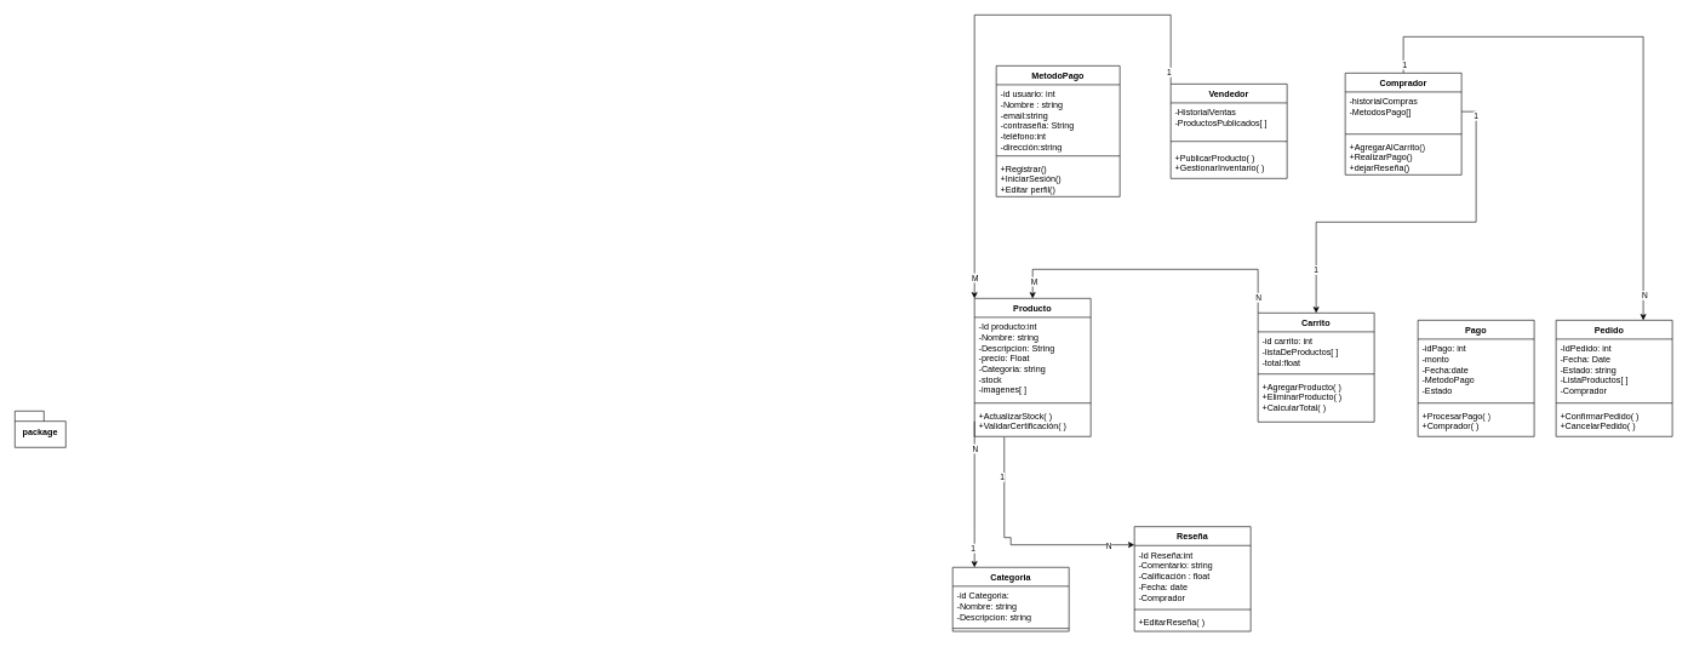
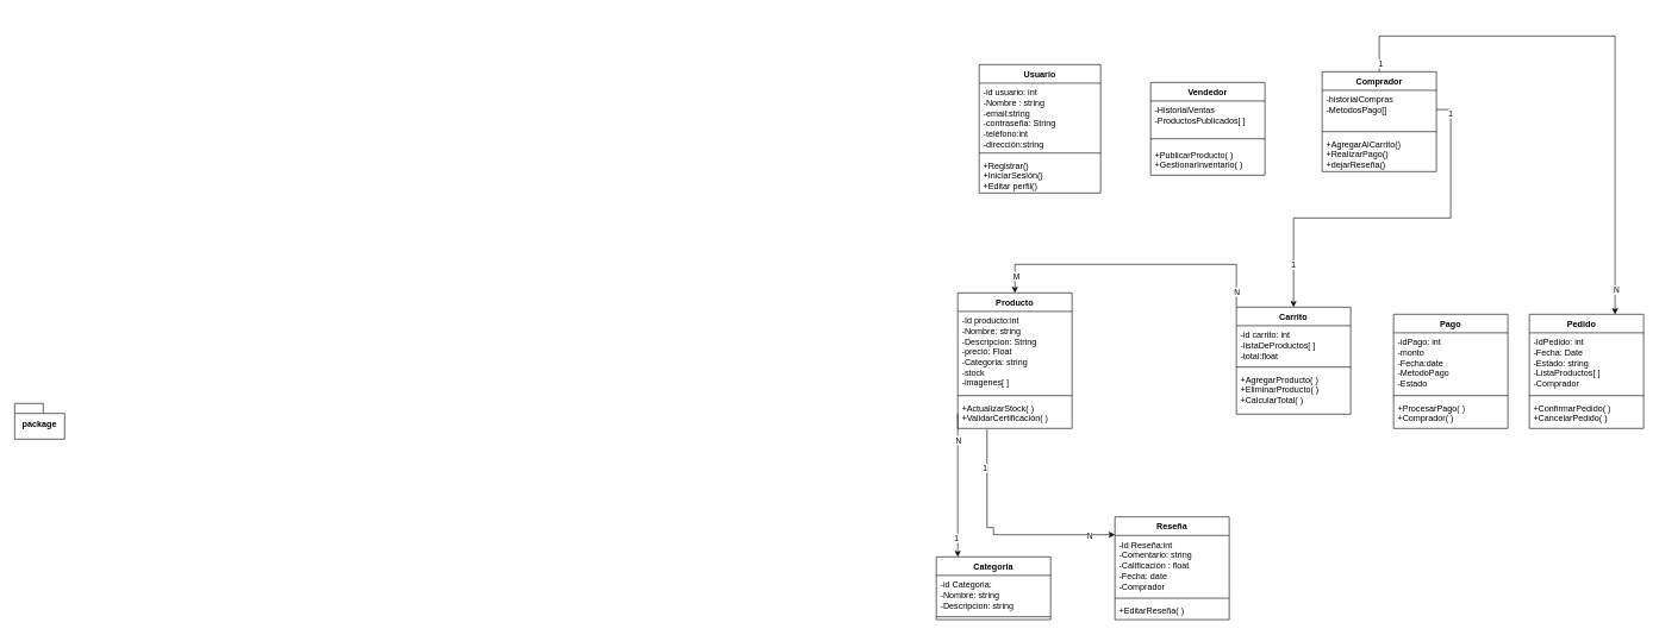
- <mxCell id="2" value="MetodoPago" style="swimlane;fontStyle=1;align=center;verticalAlign=top;childLayout=stackLayout;horizontal=1;startSize=26;horizontalStack=0;resizeParent=1;resizeParentMax=0;resizeLast=0;collapsible=1;marginBottom=0;whiteSpace=wrap;html=1;" parent="1" vertex="1"><mxGeometry x="1370" y="90" width="170" height="180" as="geometry" /></mxCell>
+ <mxCell id="2" value="Usuario" style="swimlane;fontStyle=1;align=center;verticalAlign=top;childLayout=stackLayout;horizontal=1;startSize=26;horizontalStack=0;resizeParent=1;resizeParentMax=0;resizeLast=0;collapsible=1;marginBottom=0;whiteSpace=wrap;html=1;" parent="1" vertex="1"><mxGeometry x="1370" y="90" width="170" height="180" as="geometry" /></mxCell>
- <mxCell id="13" style="edgeStyle=orthogonalEdgeStyle;rounded=0;orthogonalLoop=1;jettySize=auto;html=1;exitX=0;exitY=0;exitDx=0;exitDy=0;entryX=0;entryY=0;entryDx=0;entryDy=0;" edge="1" parent="1" source="16" target="20"><mxGeometry relative="1" as="geometry"><Array as="points"><mxPoint x="1610" y="20" /><mxPoint x="1340" y="20" /></Array></mxGeometry></mxCell>
- <mxCell id="14" value="1" style="edgeLabel;html=1;align=center;verticalAlign=middle;resizable=0;points=[];" vertex="1" connectable="0" parent="13"><mxGeometry x="-0.955" y="3" relative="1" as="geometry"><mxPoint as="offset" /></mxGeometry></mxCell>
- <mxCell id="15" value="M" style="edgeLabel;html=1;align=center;verticalAlign=middle;resizable=0;points=[];" vertex="1" connectable="0" parent="13"><mxGeometry x="0.923" relative="1" as="geometry"><mxPoint as="offset" /></mxGeometry></mxCell>
